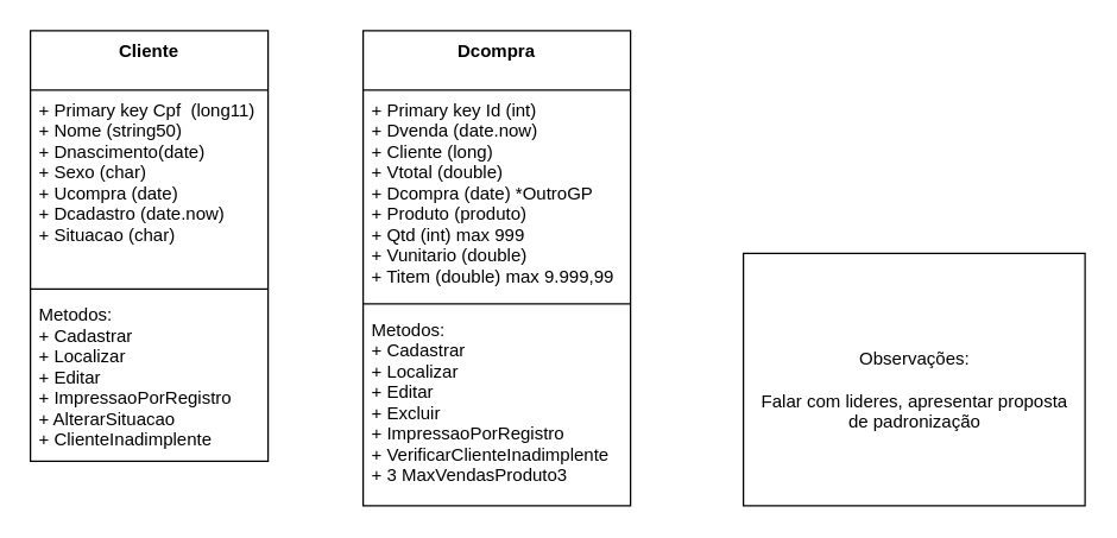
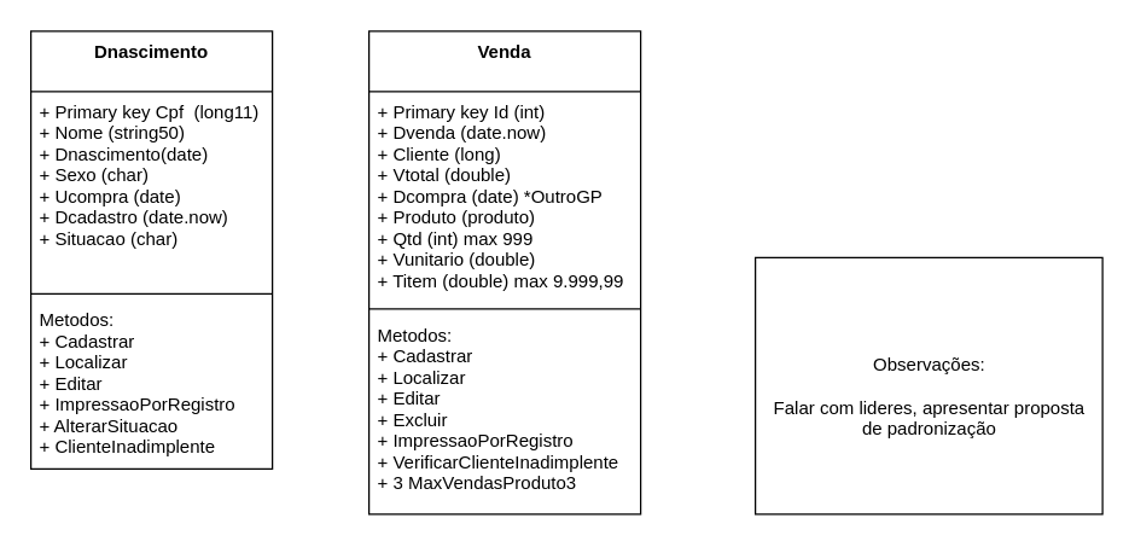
- <mxCell id="2" value="Cliente&#10;" style="swimlane;fontStyle=1;align=center;verticalAlign=top;childLayout=stackLayout;horizontal=1;startSize=40;horizontalStack=0;resizeParent=1;resizeParentMax=0;resizeLast=0;collapsible=1;marginBottom=0;" vertex="1" parent="1"><mxGeometry x="20" y="20" width="160" height="290" as="geometry" /></mxCell>
+ <mxCell id="2" value="Dnascimento&#10;" style="swimlane;fontStyle=1;align=center;verticalAlign=top;childLayout=stackLayout;horizontal=1;startSize=40;horizontalStack=0;resizeParent=1;resizeParentMax=0;resizeLast=0;collapsible=1;marginBottom=0;" vertex="1" parent="1"><mxGeometry x="20" y="20" width="160" height="290" as="geometry" /></mxCell>
- <mxCell id="6" value="Dcompra" style="swimlane;fontStyle=1;align=center;verticalAlign=top;childLayout=stackLayout;horizontal=1;startSize=40;horizontalStack=0;resizeParent=1;resizeParentMax=0;resizeLast=0;collapsible=1;marginBottom=0;" vertex="1" parent="1"><mxGeometry x="244" y="20" width="180" height="320" as="geometry" /></mxCell>
+ <mxCell id="6" value="Venda" style="swimlane;fontStyle=1;align=center;verticalAlign=top;childLayout=stackLayout;horizontal=1;startSize=40;horizontalStack=0;resizeParent=1;resizeParentMax=0;resizeLast=0;collapsible=1;marginBottom=0;" vertex="1" parent="1"><mxGeometry x="244" y="20" width="180" height="320" as="geometry" /></mxCell>
